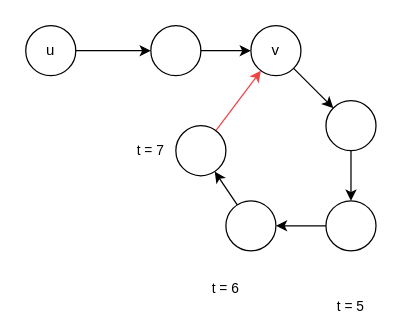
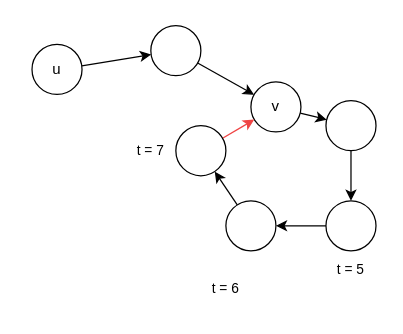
- <mxCell id="3" value="u" style="ellipse;whiteSpace=wrap;html=1;aspect=fixed;fillColor=none;" vertex="1" parent="1"><mxGeometry x="20" y="20" width="40" height="40" as="geometry" /></mxCell>
+ <mxCell id="3" value="u" style="ellipse;whiteSpace=wrap;html=1;aspect=fixed;fillColor=none;" vertex="1" parent="1"><mxGeometry x="25" y="35" width="40" height="40" as="geometry" /></mxCell>
- <mxCell id="7" value="v" style="ellipse;whiteSpace=wrap;html=1;aspect=fixed;fillColor=none;" vertex="1" parent="1"><mxGeometry x="200" y="20" width="40" height="40" as="geometry" /></mxCell>
+ <mxCell id="7" value="v" style="ellipse;whiteSpace=wrap;html=1;aspect=fixed;fillColor=none;" vertex="1" parent="1"><mxGeometry x="200" y="65" width="40" height="40" as="geometry" /></mxCell>
- <mxCell id="16" value="t = 5" style="text;html=1;align=center;verticalAlign=middle;whiteSpace=wrap;rounded=0;fontFamily=Helvetica;fontSize=11;fontColor=default;labelBackgroundColor=none;" vertex="1" parent="1"><mxGeometry x="260" y="230" width="40" height="30" as="geometry" /></mxCell>
+ <mxCell id="16" value="t = 5" style="text;html=1;align=center;verticalAlign=middle;whiteSpace=wrap;rounded=0;fontFamily=Helvetica;fontSize=11;fontColor=default;labelBackgroundColor=none;" vertex="1" parent="1"><mxGeometry x="260" y="200" width="40" height="30" as="geometry" /></mxCell>
